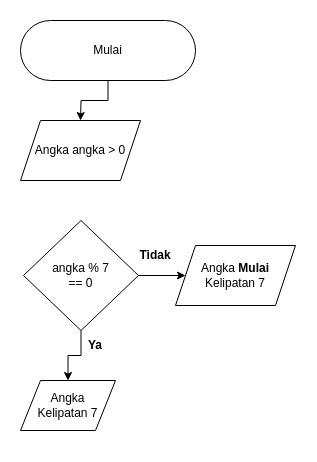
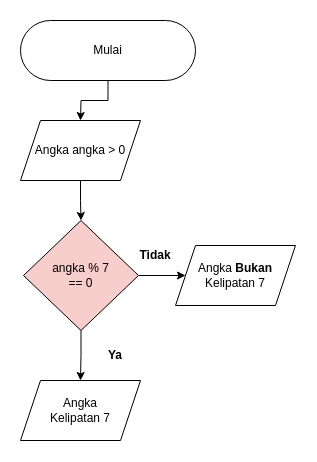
+ <mxCell id="4" style="edgeStyle=orthogonalEdgeStyle;rounded=0;orthogonalLoop=1;jettySize=auto;html=1;exitX=0.5;exitY=1;exitDx=0;exitDy=0;entryX=0.5;entryY=0;entryDx=0;entryDy=0;" edge="1" parent="1" source="5" target="8"><mxGeometry relative="1" as="geometry" /></mxCell>
- <mxCell id="8" value="angka % 7 &lt;br&gt;== 0" style="rhombus;whiteSpace=wrap;html=1;" vertex="1" parent="1"><mxGeometry x="23" y="220" width="115" height="110" as="geometry" /></mxCell>
+ <mxCell id="8" value="angka % 7 &lt;br&gt;== 0" style="rhombus;whiteSpace=wrap;html=1;fillColor=#f8cecc;" vertex="1" parent="1"><mxGeometry x="23" y="220" width="115" height="110" as="geometry" /></mxCell>
- <mxCell id="9" value="Angka &lt;b&gt;Mulai &lt;/b&gt;Kelipatan 7" style="shape=parallelogram;perimeter=parallelogramPerimeter;whiteSpace=wrap;html=1;fixedSize=1;" vertex="1" parent="1"><mxGeometry x="175" y="245" width="120" height="60" as="geometry" /></mxCell>
+ <mxCell id="9" value="Angka &lt;b&gt;Bukan &lt;/b&gt;Kelipatan 7" style="shape=parallelogram;perimeter=parallelogramPerimeter;whiteSpace=wrap;html=1;fixedSize=1;" vertex="1" parent="1"><mxGeometry x="175" y="245" width="120" height="60" as="geometry" /></mxCell>
- <mxCell id="11" value="&lt;b&gt;Ya&lt;/b&gt;" style="text;html=1;strokeColor=none;fillColor=none;align=center;verticalAlign=middle;whiteSpace=wrap;rounded=0;" vertex="1" parent="1"><mxGeometry x="65" y="330" width="60" height="30" as="geometry" /></mxCell>
+ <mxCell id="11" value="&lt;b&gt;Ya&lt;/b&gt;" style="text;html=1;strokeColor=none;fillColor=none;align=center;verticalAlign=middle;whiteSpace=wrap;rounded=0;" vertex="1" parent="1"><mxGeometry x="85" y="340" width="60" height="30" as="geometry" /></mxCell>
- <mxCell id="10" value="Angka &lt;br&gt;Kelipatan 7" style="shape=parallelogram;perimeter=parallelogramPerimeter;whiteSpace=wrap;html=1;fixedSize=1;" vertex="1" parent="1"><mxGeometry x="20" y="380" width="95" height="50" as="geometry" /></mxCell>
+ <mxCell id="10" value="Angka &lt;br&gt;Kelipatan 7" style="shape=parallelogram;perimeter=parallelogramPerimeter;whiteSpace=wrap;html=1;fixedSize=1;" vertex="1" parent="1"><mxGeometry x="20" y="380" width="120" height="60" as="geometry" /></mxCell>
